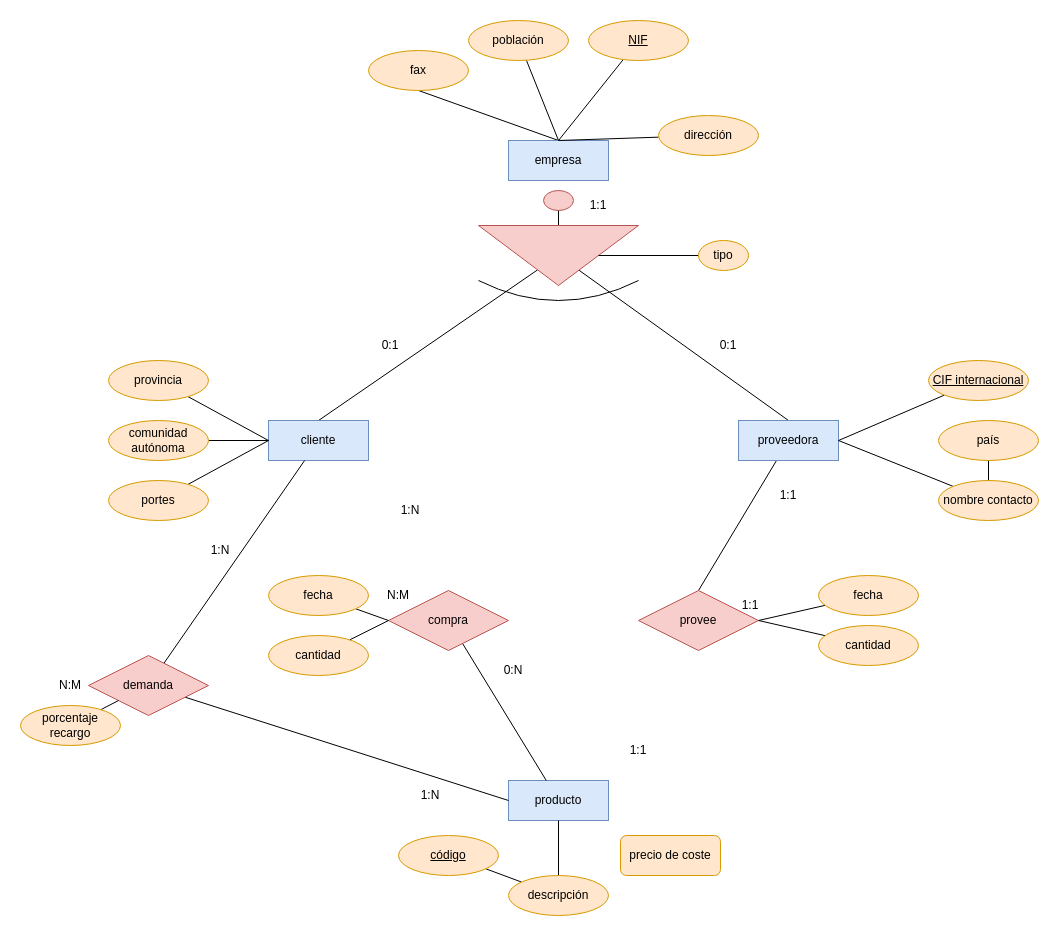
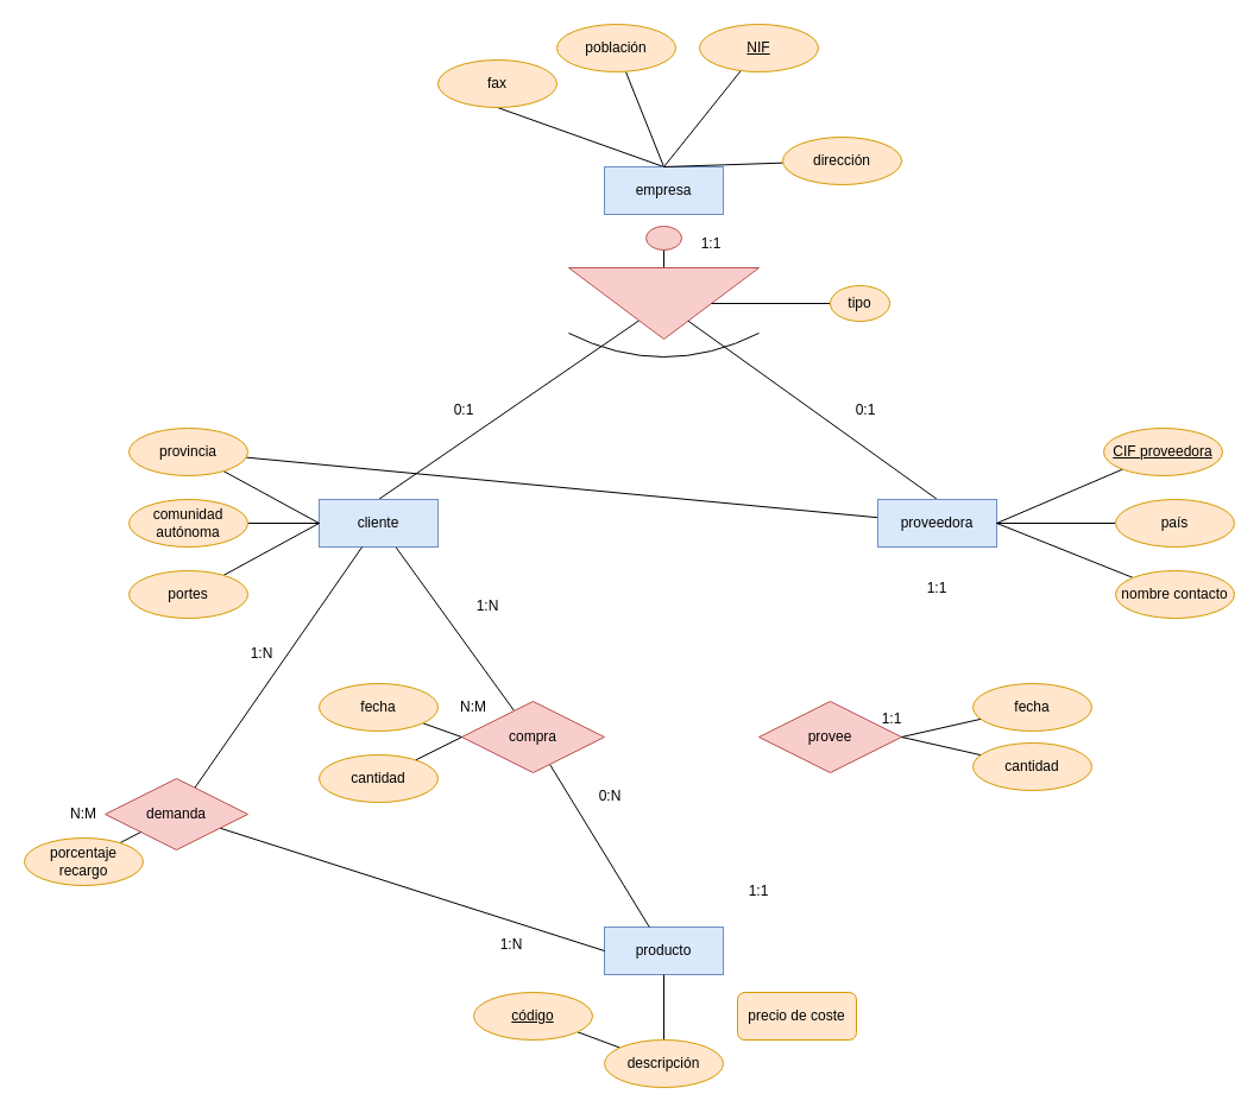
- <mxCell id="32" value="CIF internacional" style="ellipse;whiteSpace=wrap;html=1;align=center;fontStyle=4;fillColor=#ffe6cc;strokeColor=#d79b00;" vertex="1" parent="1"><mxGeometry x="928" y="360" width="100" height="40" as="geometry" /></mxCell>
+ <mxCell id="32" value="CIF proveedora" style="ellipse;whiteSpace=wrap;html=1;align=center;fontStyle=4;fillColor=#ffe6cc;strokeColor=#d79b00;" vertex="1" parent="1"><mxGeometry x="928" y="360" width="100" height="40" as="geometry" /></mxCell>
- <mxCell id="27" value="" style="edgeStyle=orthogonalEdgeStyle;rounded=0;orthogonalLoop=1;jettySize=auto;html=1;endArrow=none;endFill=0;" edge="1" parent="1" source="28" target="30"><mxGeometry relative="1" as="geometry" /></mxCell>
+ <mxCell id="27" value="" style="edgeStyle=orthogonalEdgeStyle;rounded=0;orthogonalLoop=1;jettySize=auto;html=1;endArrow=none;endFill=0;" edge="1" parent="1" source="28" target="12"><mxGeometry relative="1" as="geometry" /></mxCell>
- <mxCell id="11" style="rounded=0;orthogonalLoop=1;jettySize=auto;html=1;entryX=0.5;entryY=0;entryDx=0;entryDy=0;endArrow=none;endFill=0;" edge="1" parent="1" source="12" target="39"><mxGeometry relative="1" as="geometry" /></mxCell>
+ <mxCell id="11" style="rounded=0;orthogonalLoop=1;jettySize=auto;html=1;endArrow=none;endFill=0;" edge="1" parent="1" source="12" target="22"><mxGeometry relative="1" as="geometry" /></mxCell>
+ <mxCell id="9" style="rounded=0;orthogonalLoop=1;jettySize=auto;html=1;endArrow=none;endFill=0;" edge="1" parent="1" source="10" target="41"><mxGeometry relative="1" as="geometry" /></mxCell>
